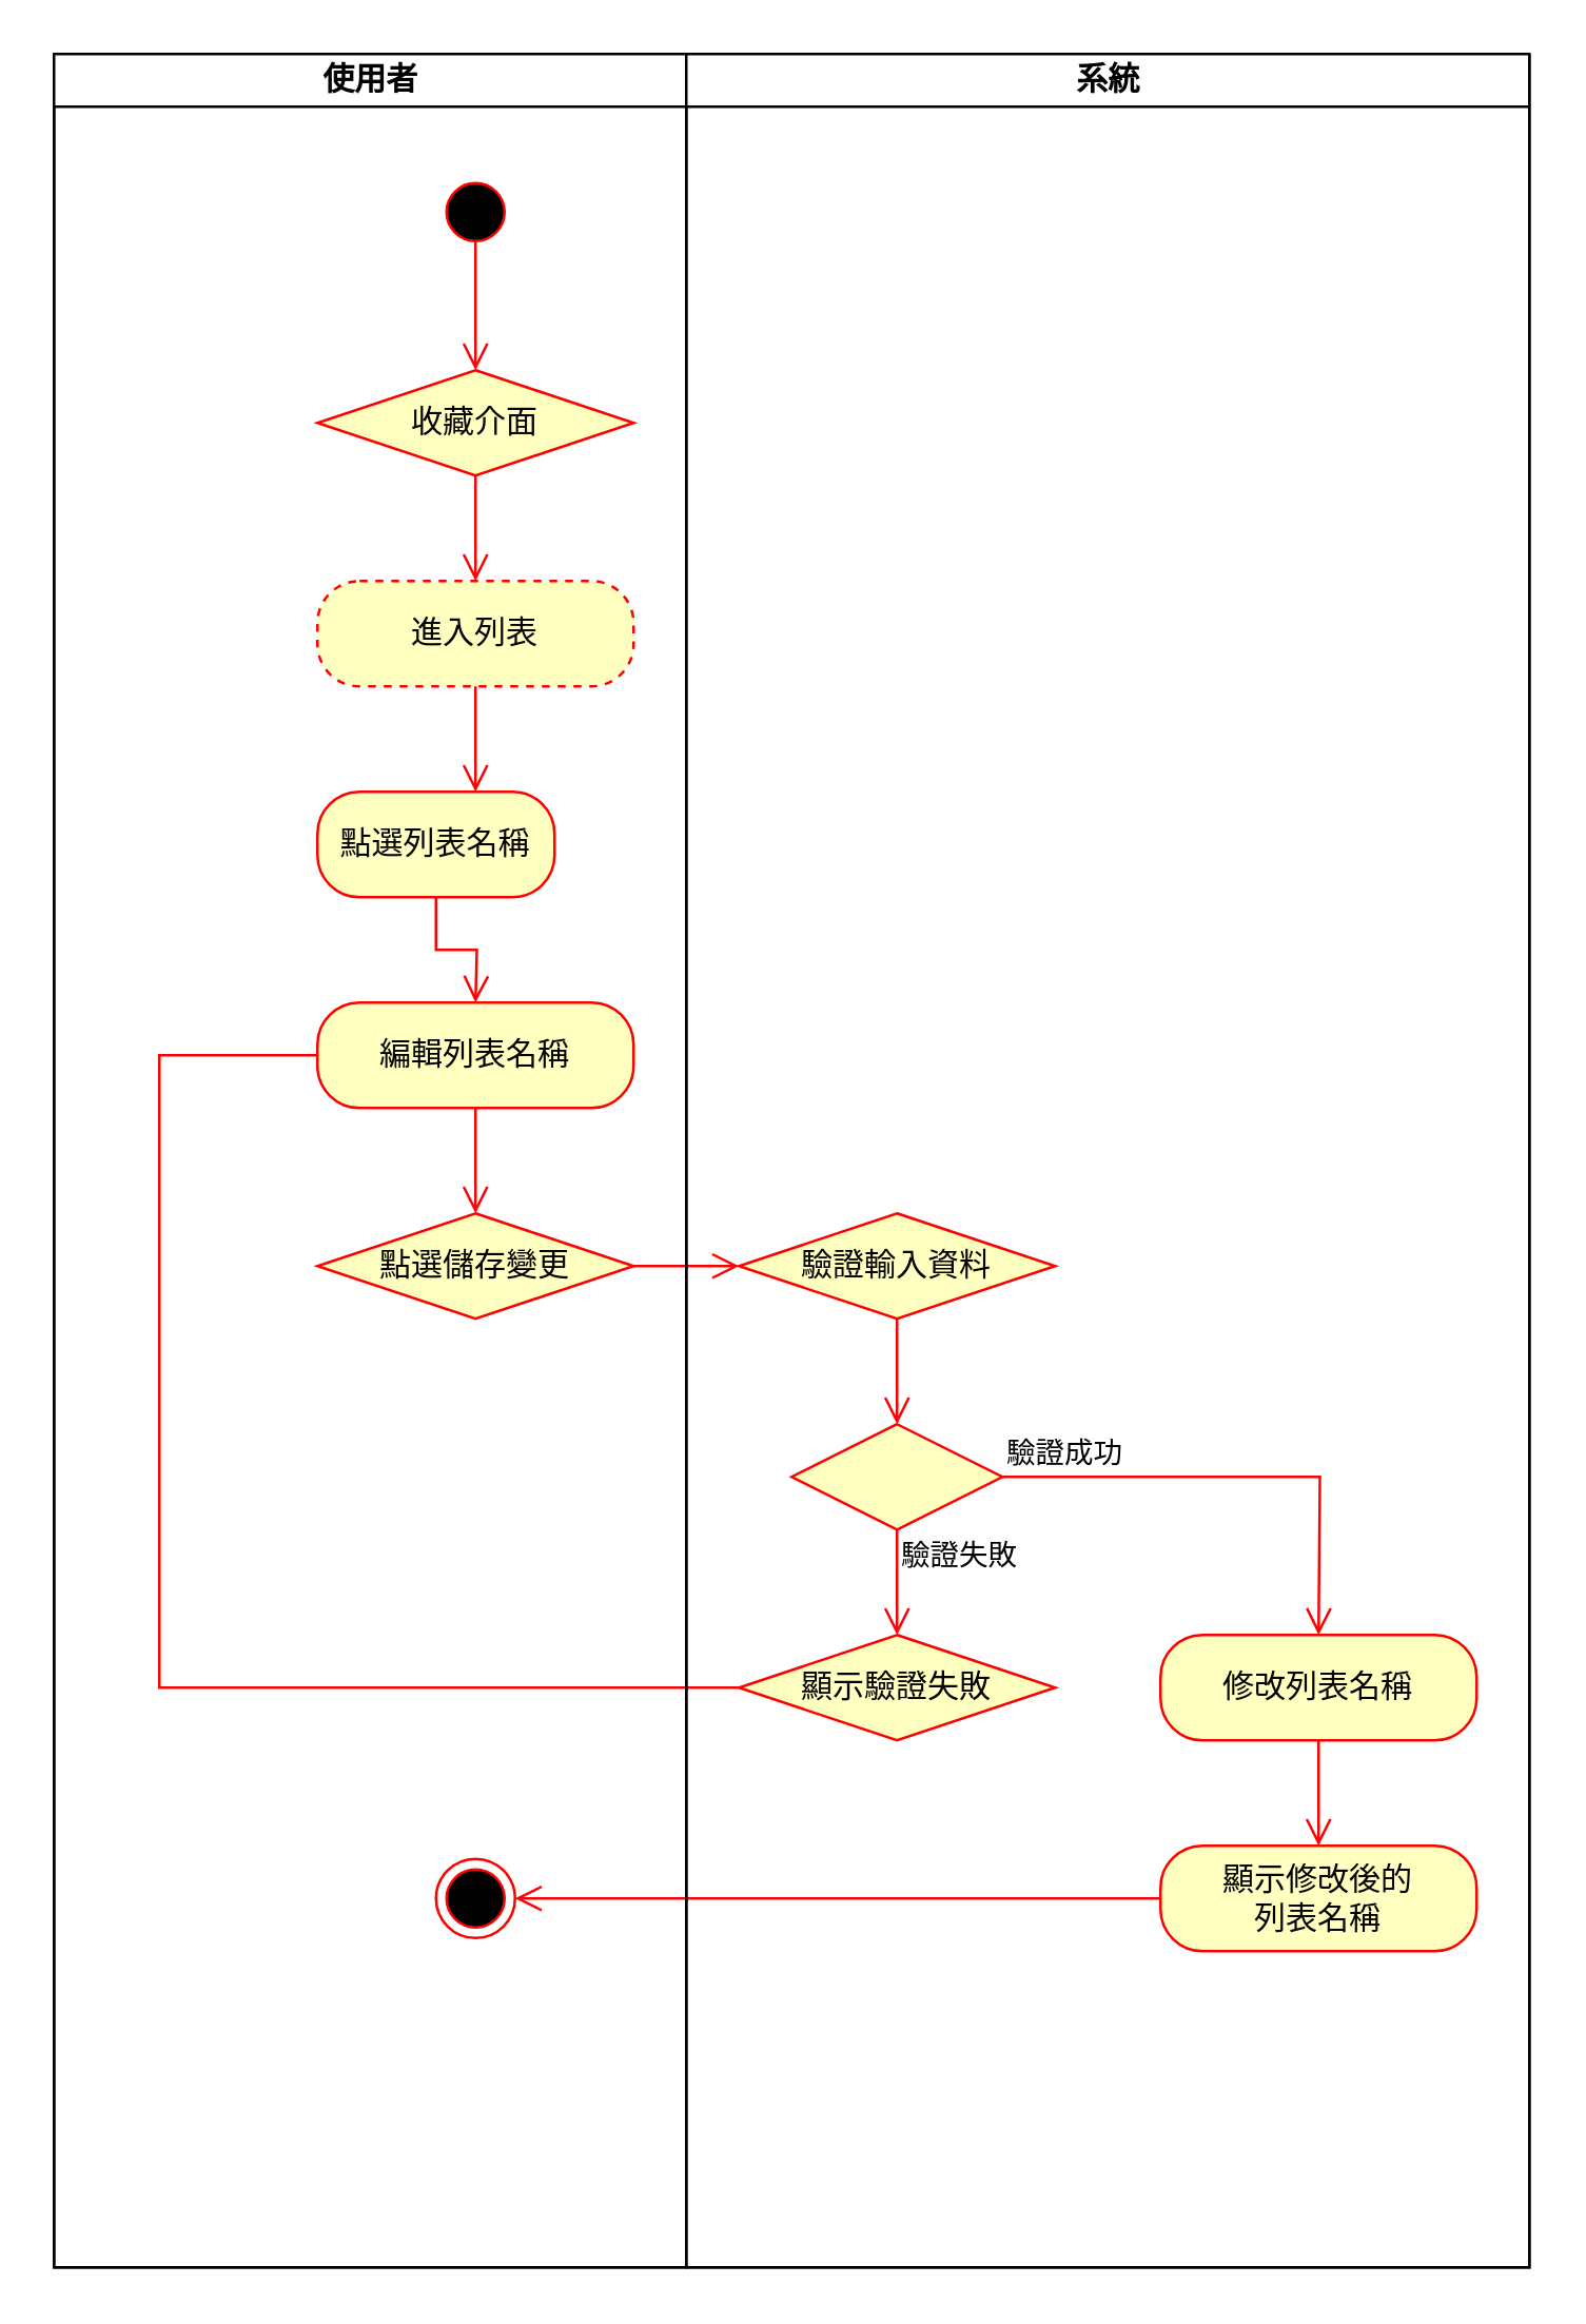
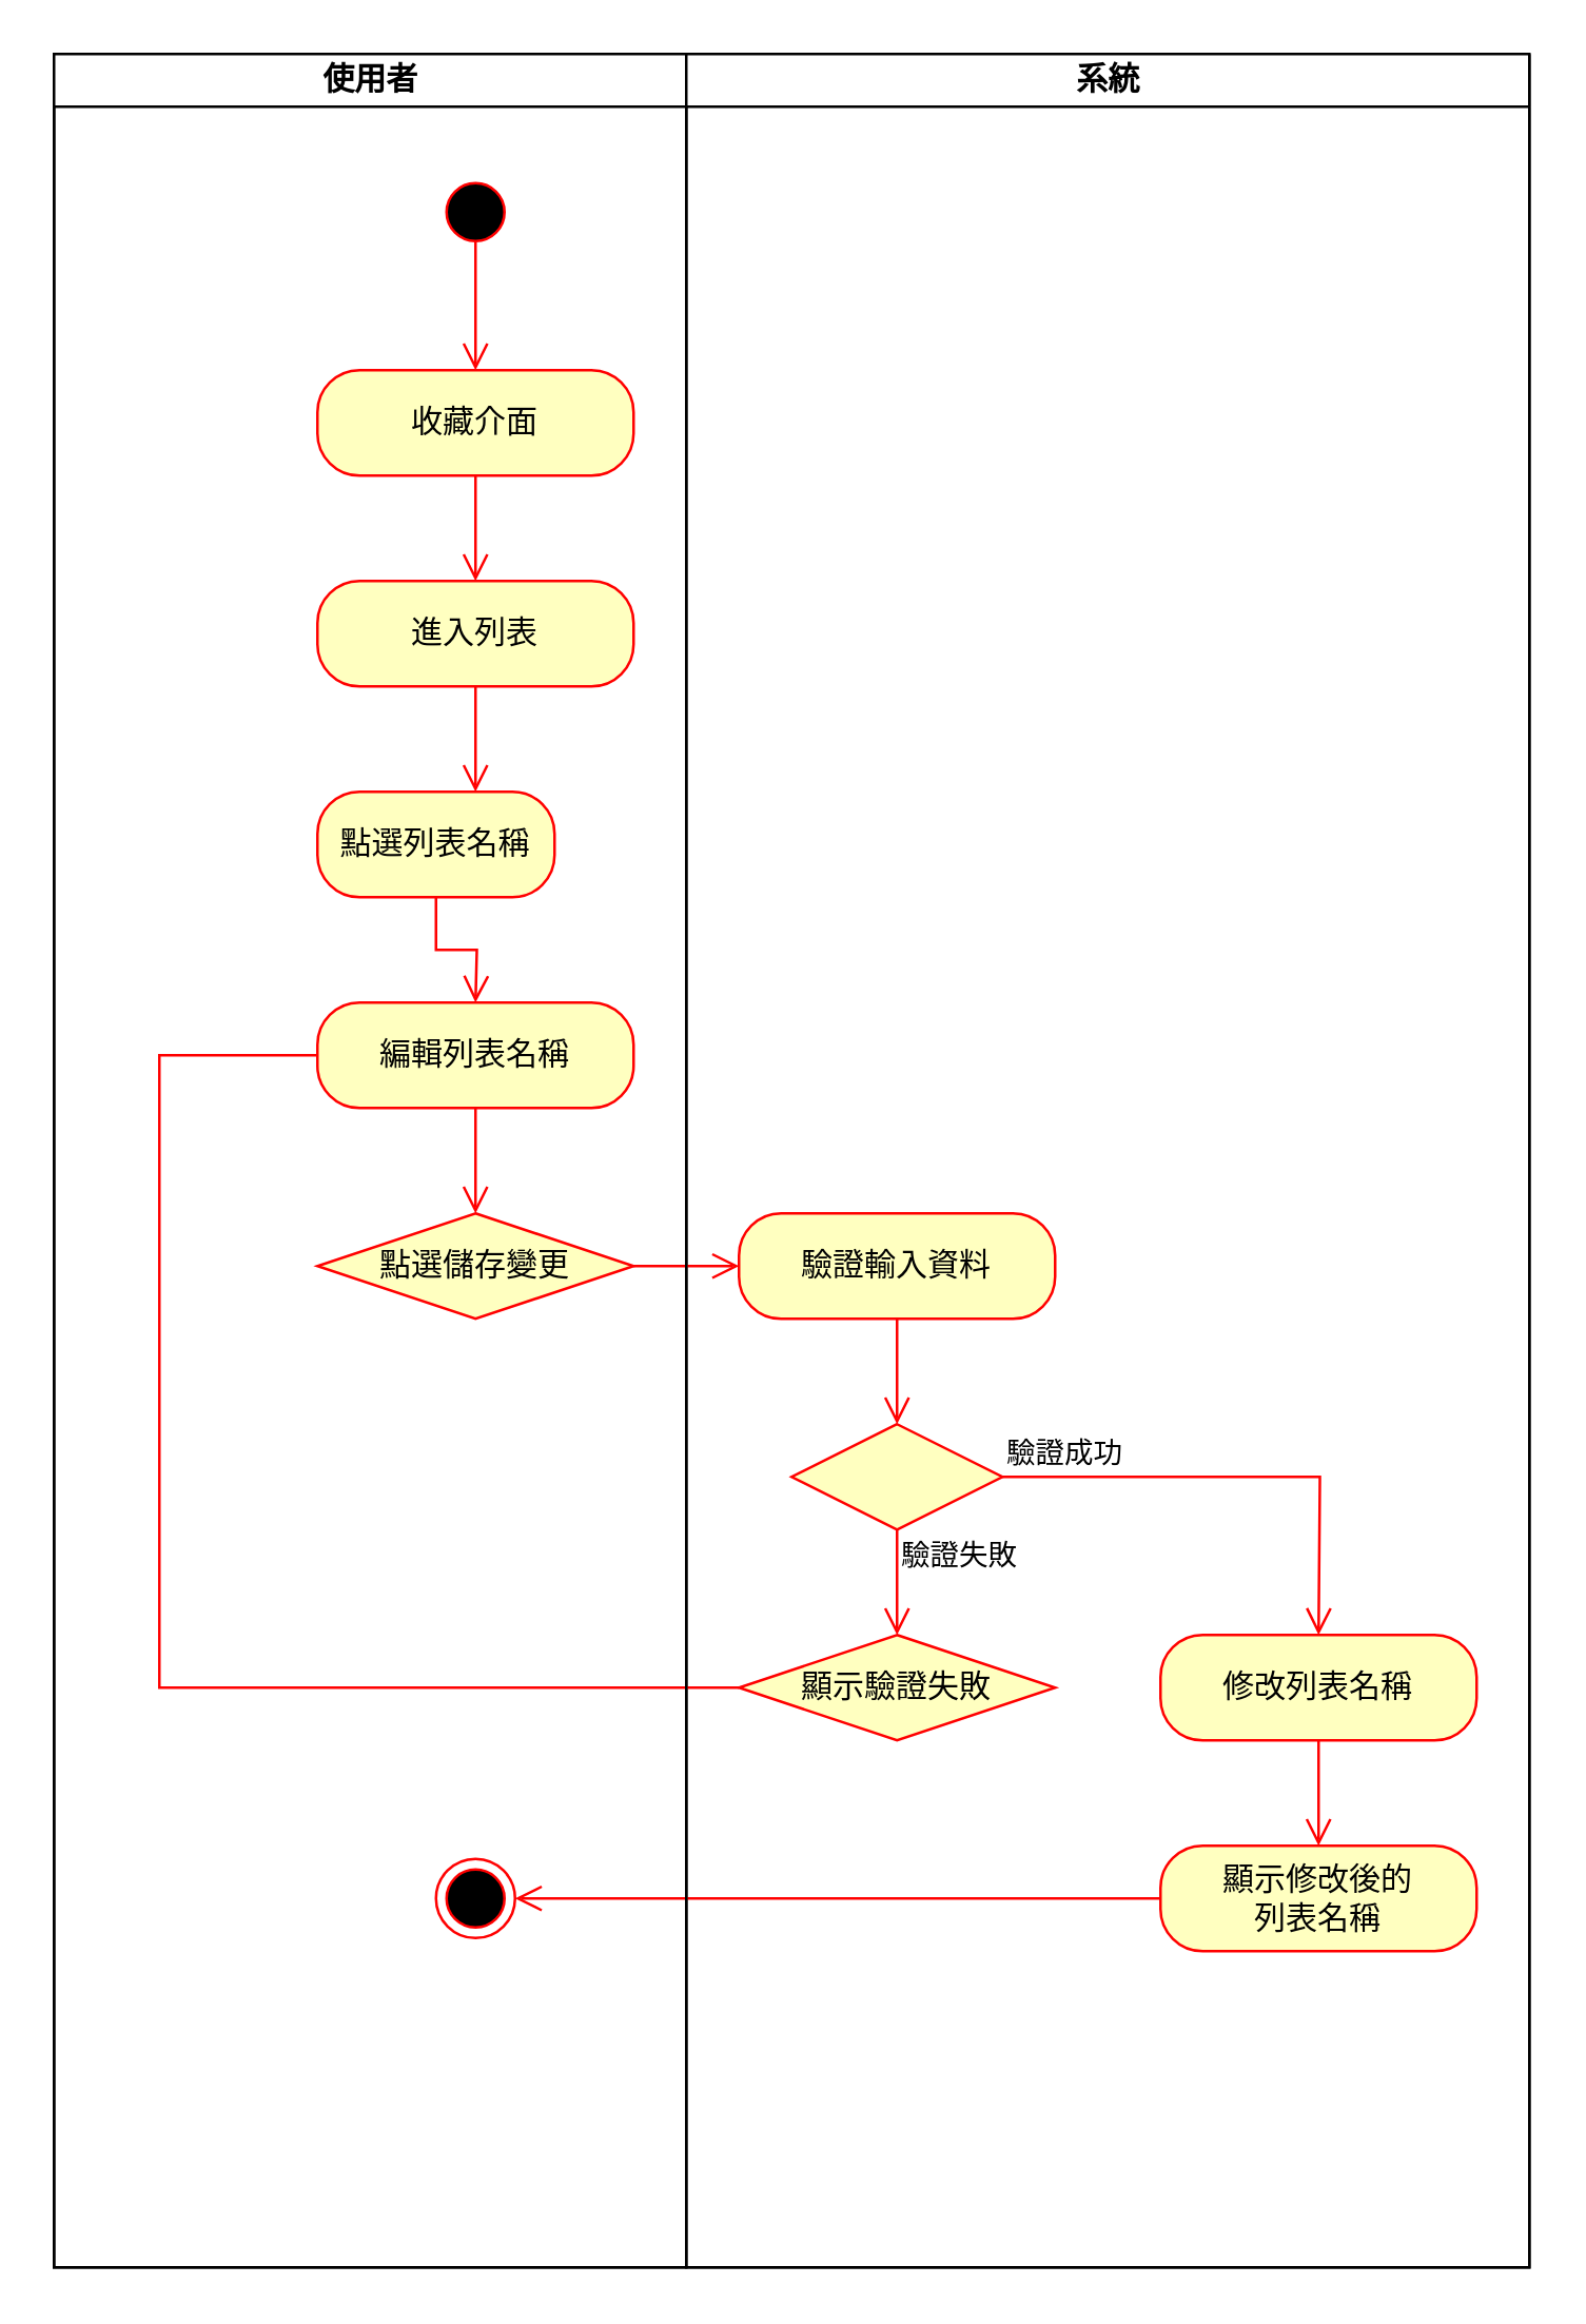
- <mxCell id="6" value="&lt;span style=&quot;background-color: transparent; color: light-dark(rgb(0, 0, 0), rgb(237, 237, 237));&quot;&gt;收藏介面&lt;/span&gt;" style="rhombus;whiteSpace=wrap;html=1;arcSize=40;fontColor=#000000;fillColor=#ffffc0;strokeColor=#ff0000;" vertex="1" parent="3"><mxGeometry x="100.0" y="120" width="120" height="40" as="geometry" /></mxCell>
+ <mxCell id="6" value="&lt;span style=&quot;background-color: transparent; color: light-dark(rgb(0, 0, 0), rgb(237, 237, 237));&quot;&gt;收藏介面&lt;/span&gt;" style="rounded=1;whiteSpace=wrap;html=1;arcSize=40;fontColor=#000000;fillColor=#ffffc0;strokeColor=#ff0000;" vertex="1" parent="3"><mxGeometry x="100.0" y="120" width="120" height="40" as="geometry" /></mxCell>
- <mxCell id="7" value="進入列表" style="rounded=1;whiteSpace=wrap;html=1;arcSize=40;fontColor=#000000;fillColor=#ffffc0;strokeColor=#ff0000;dashed=1;" vertex="1" parent="3"><mxGeometry x="100.0" y="200" width="120" height="40" as="geometry" /></mxCell>
+ <mxCell id="7" value="進入列表" style="rounded=1;whiteSpace=wrap;html=1;arcSize=40;fontColor=#000000;fillColor=#ffffc0;strokeColor=#ff0000;" vertex="1" parent="3"><mxGeometry x="100.0" y="200" width="120" height="40" as="geometry" /></mxCell>
- <mxCell id="17" value="驗證輸入資料" style="rhombus;whiteSpace=wrap;html=1;arcSize=40;fontColor=#000000;fillColor=#ffffc0;strokeColor=#ff0000;" parent="3" vertex="1"><mxGeometry x="260.0" y="440" width="120" height="40" as="geometry" /></mxCell>
+ <mxCell id="17" value="驗證輸入資料" style="rounded=1;whiteSpace=wrap;html=1;arcSize=40;fontColor=#000000;fillColor=#ffffc0;strokeColor=#ff0000;" parent="3" vertex="1"><mxGeometry x="260.0" y="440" width="120" height="40" as="geometry" /></mxCell>
